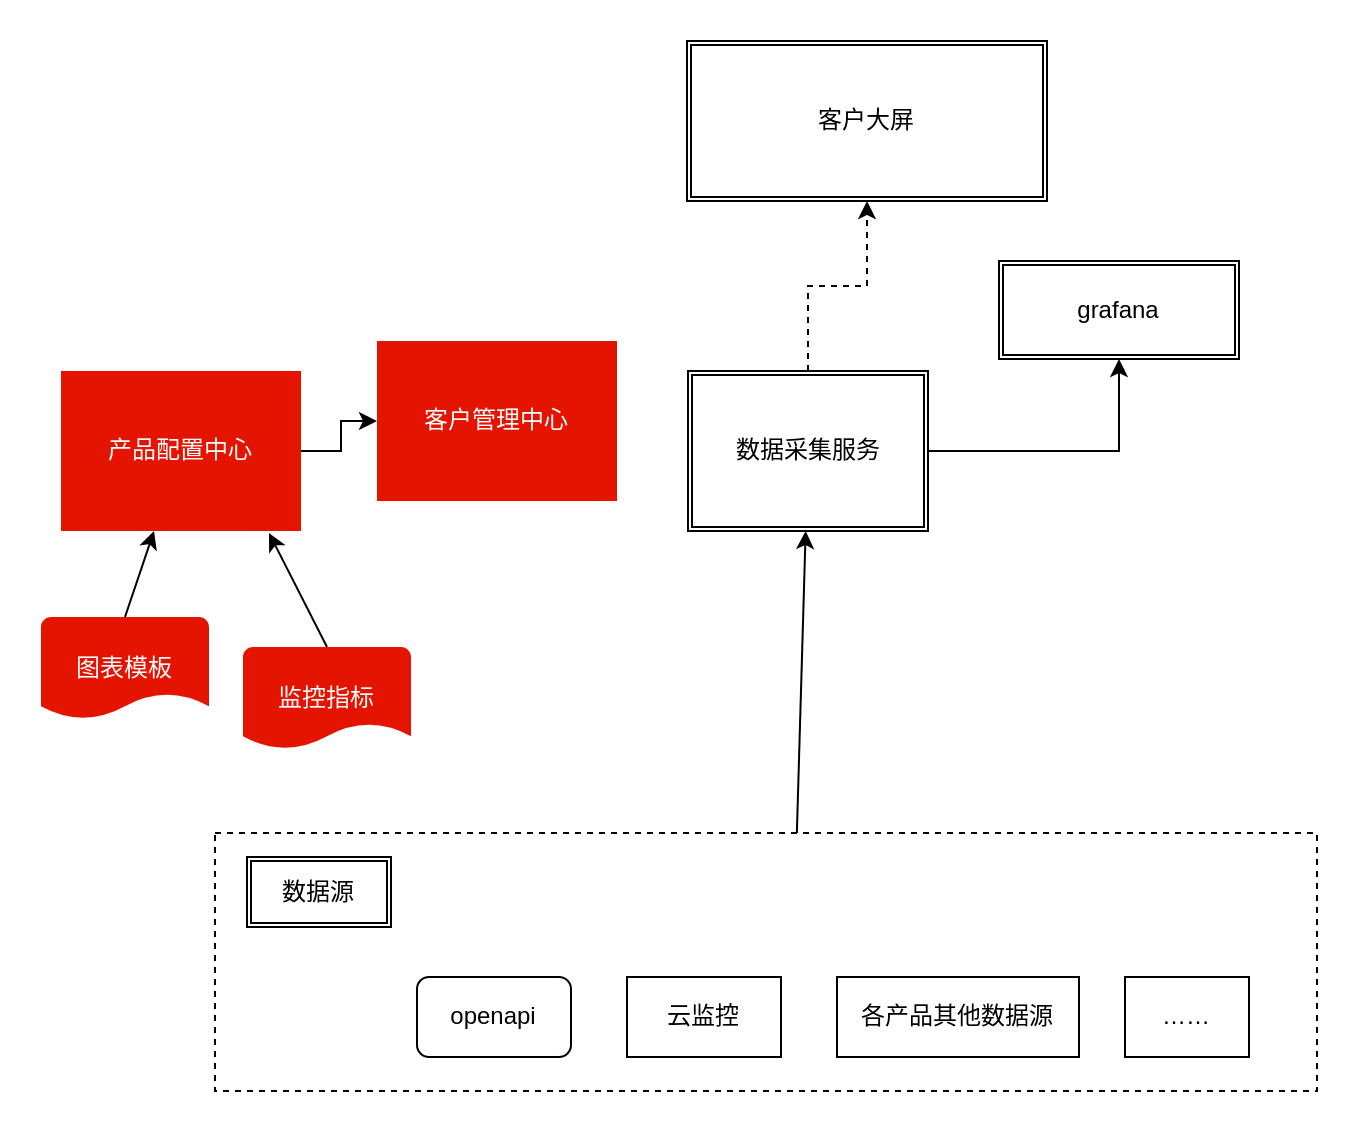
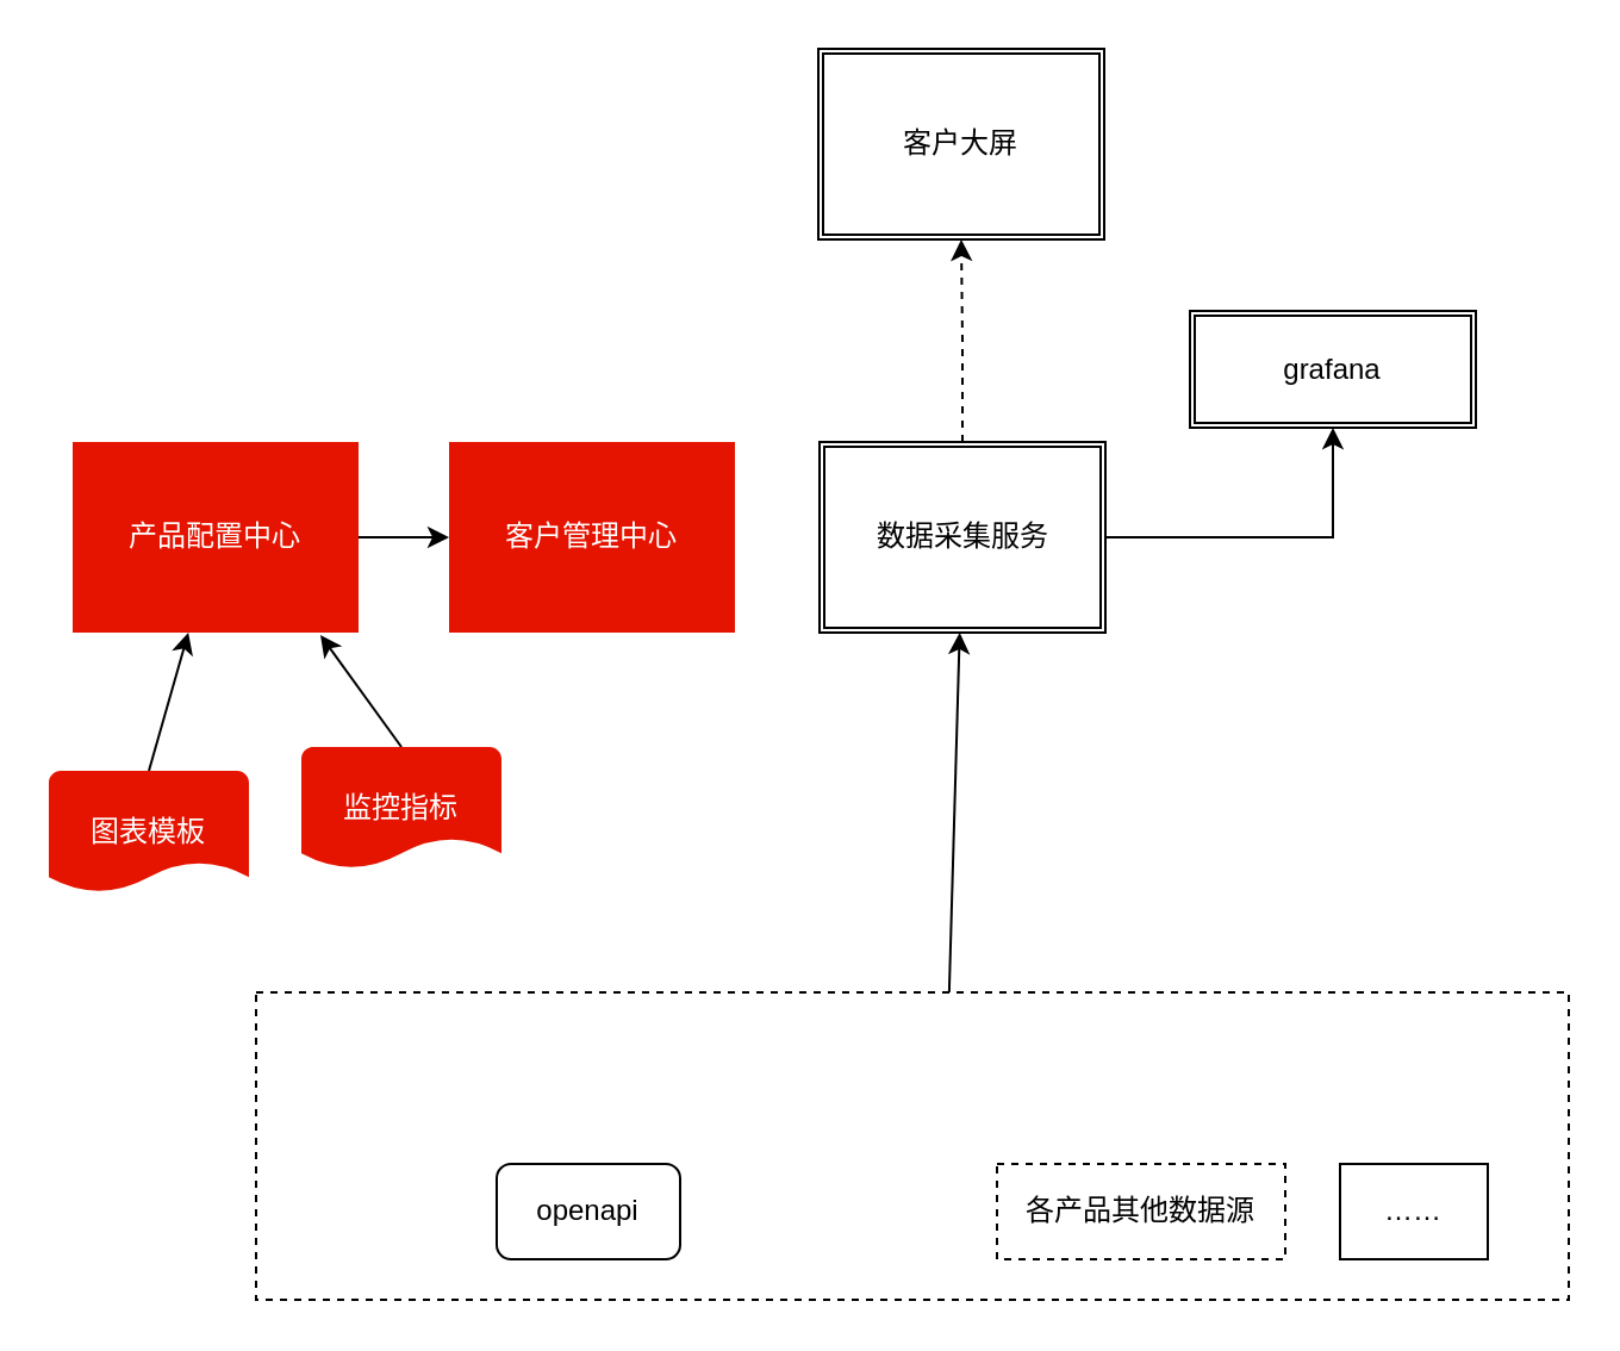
- <mxCell id="8" value="客户大屏" style="shape=ext;double=1;rounded=0;whiteSpace=wrap;html=1;" vertex="1" parent="1"><mxGeometry x="343" y="20" width="180" height="80" as="geometry" /></mxCell>
+ <mxCell id="8" value="客户大屏" style="shape=ext;double=1;rounded=0;whiteSpace=wrap;html=1;" vertex="1" parent="1"><mxGeometry x="343" y="20" width="120" height="80" as="geometry" /></mxCell>
- <mxCell id="4" value="客户管理中心" style="shape=ext;double=1;rounded=0;whiteSpace=wrap;html=1;fillColor=#e51400;fontColor=#ffffff;strokeColor=none;" vertex="1" parent="1"><mxGeometry x="188" y="170" width="120" height="80" as="geometry" /></mxCell>
+ <mxCell id="4" value="客户管理中心" style="shape=ext;double=1;rounded=0;whiteSpace=wrap;html=1;fillColor=#e51400;fontColor=#ffffff;strokeColor=none;" vertex="1" parent="1"><mxGeometry x="188" y="185" width="120" height="80" as="geometry" /></mxCell>
- <mxCell id="19" value="图表模板" style="strokeWidth=2;html=1;shape=mxgraph.flowchart.document2;whiteSpace=wrap;size=0.25;align=center;fillColor=#e51400;fontColor=#ffffff;strokeColor=none;" vertex="1" parent="1"><mxGeometry x="20" y="308" width="84" height="51" as="geometry" /></mxCell>
+ <mxCell id="19" value="图表模板" style="strokeWidth=2;html=1;shape=mxgraph.flowchart.document2;whiteSpace=wrap;size=0.25;align=center;fillColor=#e51400;fontColor=#ffffff;strokeColor=none;" vertex="1" parent="1"><mxGeometry x="20" y="323" width="84" height="51" as="geometry" /></mxCell>
- <mxCell id="21" value="监控指标" style="strokeWidth=2;html=1;shape=mxgraph.flowchart.document2;whiteSpace=wrap;size=0.25;align=center;fillColor=#e51400;fontColor=#ffffff;strokeColor=none;" vertex="1" parent="1"><mxGeometry x="121" y="323" width="84" height="51" as="geometry" /></mxCell>
+ <mxCell id="21" value="监控指标" style="strokeWidth=2;html=1;shape=mxgraph.flowchart.document2;whiteSpace=wrap;size=0.25;align=center;fillColor=#e51400;fontColor=#ffffff;strokeColor=none;" vertex="1" parent="1"><mxGeometry x="126" y="313" width="84" height="51" as="geometry" /></mxCell>
- <mxCell id="12" value="数据源" style="shape=ext;double=1;rounded=0;whiteSpace=wrap;html=1;" vertex="1" parent="1"><mxGeometry x="123" y="428" width="72" height="35" as="geometry" /></mxCell>
- <mxCell id="15" value="云监控" style="rounded=0;whiteSpace=wrap;html=1;align=center;" vertex="1" parent="1"><mxGeometry x="313" y="488" width="77" height="40" as="geometry" /></mxCell>
- <mxCell id="17" value="各产品其他数据源" style="rounded=0;whiteSpace=wrap;html=1;align=center;" vertex="1" parent="1"><mxGeometry x="418" y="488" width="121" height="40" as="geometry" /></mxCell>
+ <mxCell id="17" value="各产品其他数据源" style="rounded=0;whiteSpace=wrap;html=1;align=center;dashed=1;" vertex="1" parent="1"><mxGeometry x="418" y="488" width="121" height="40" as="geometry" /></mxCell>
